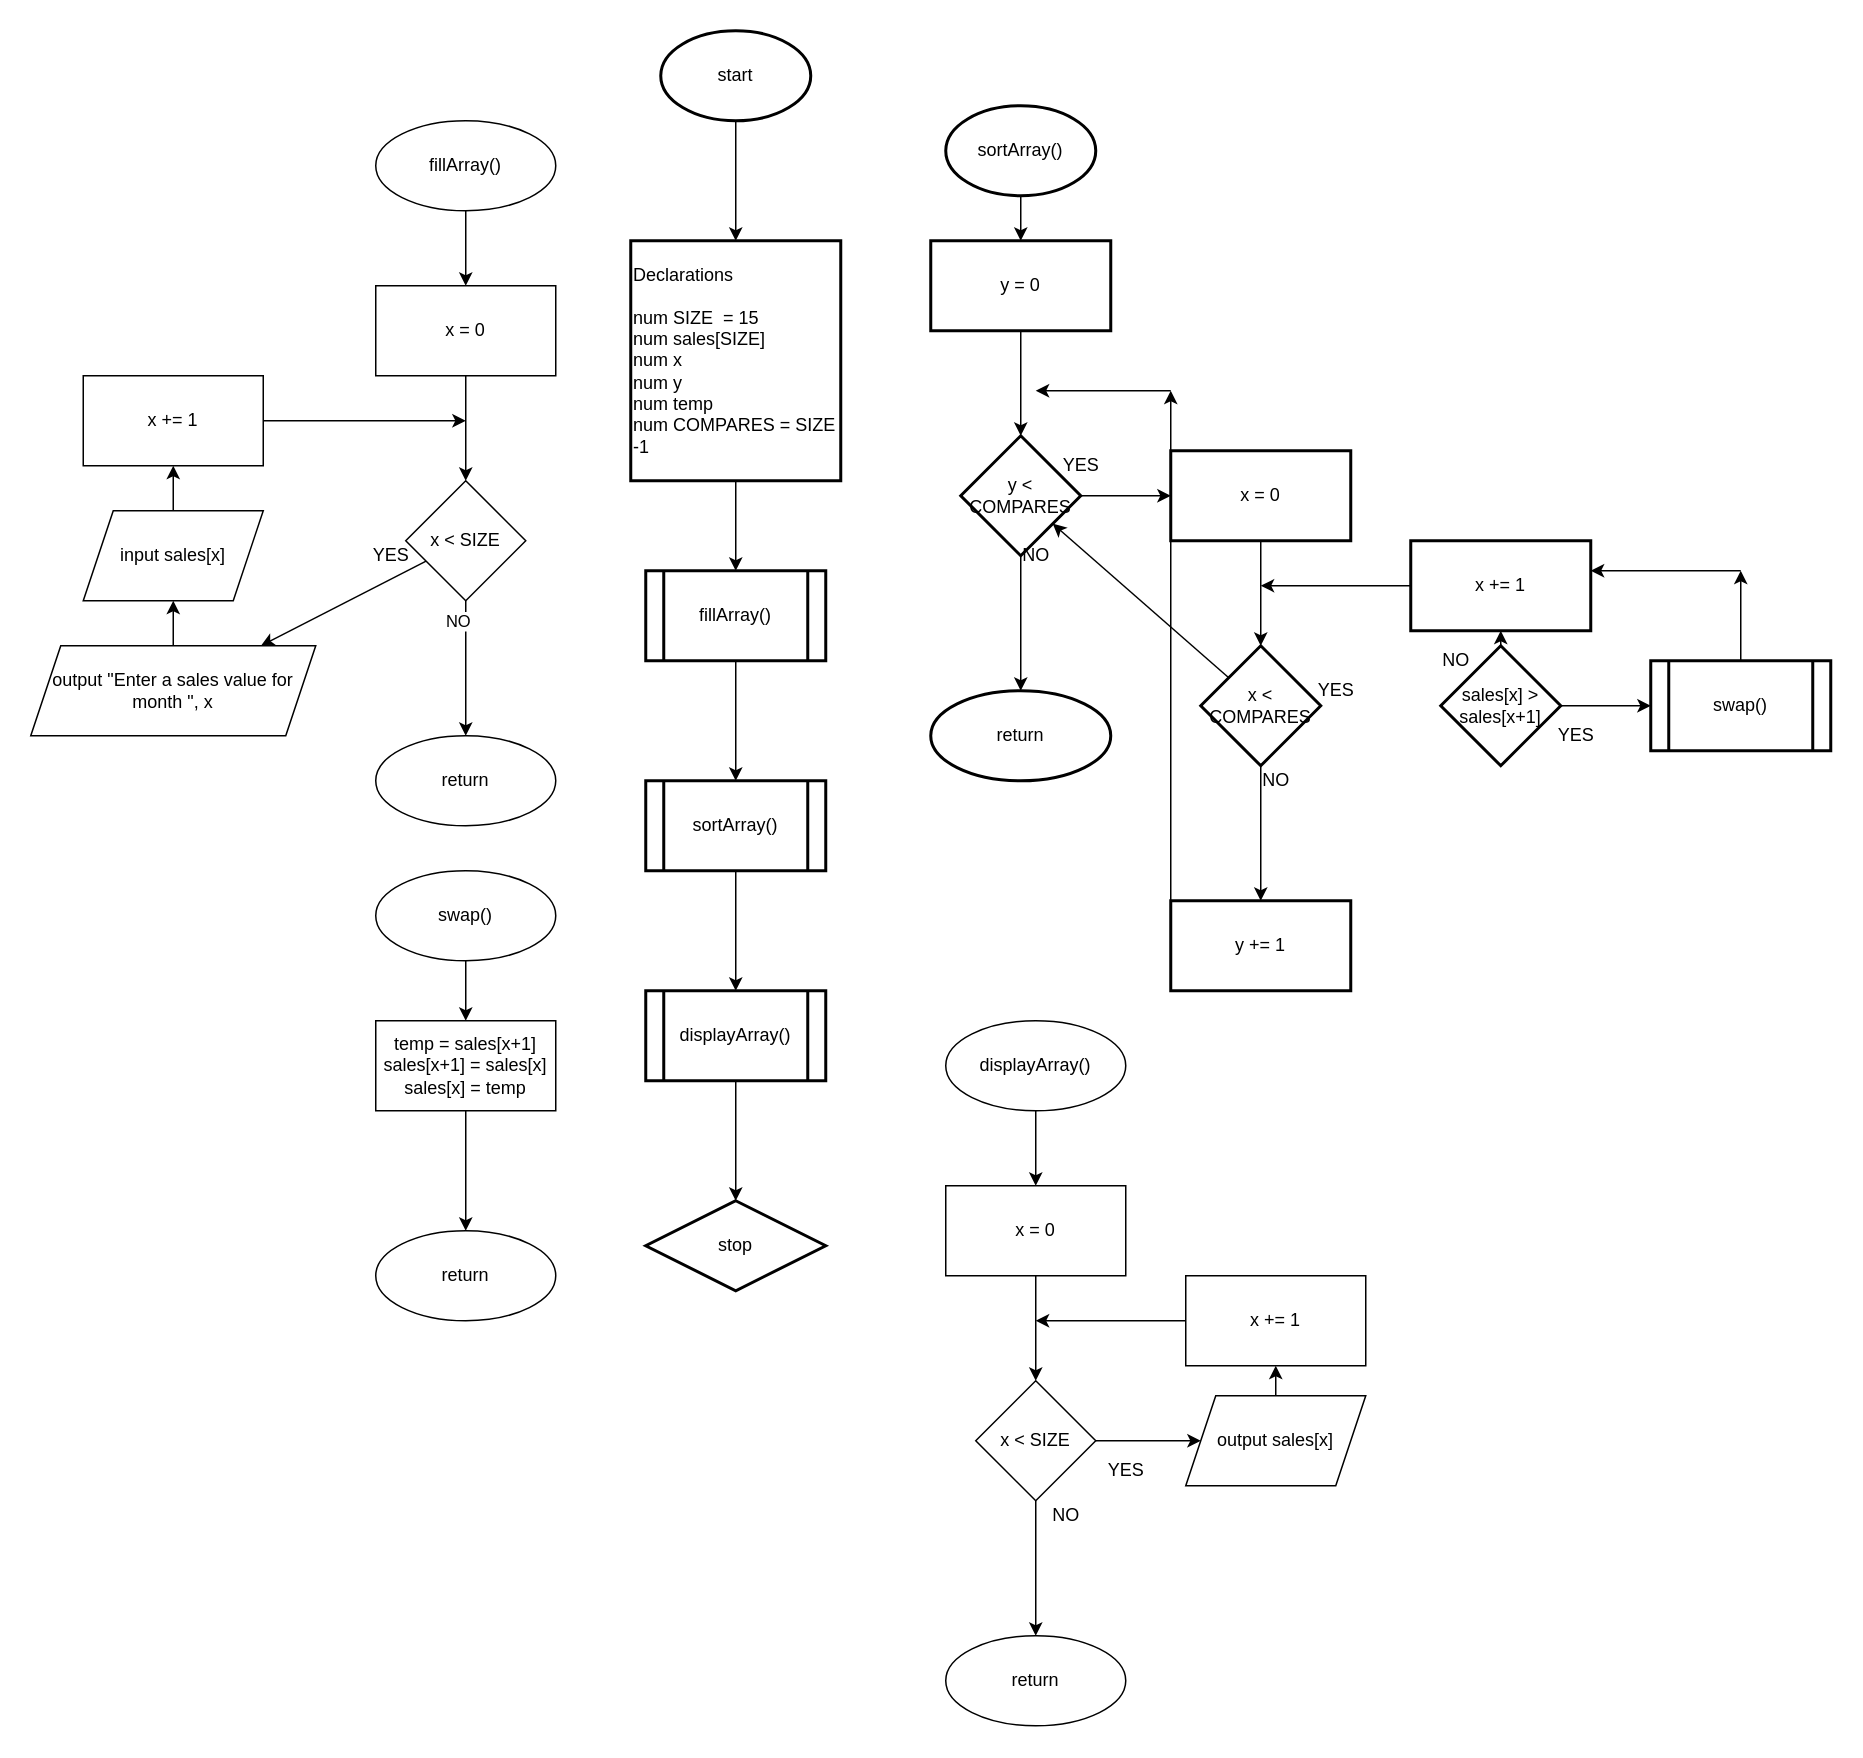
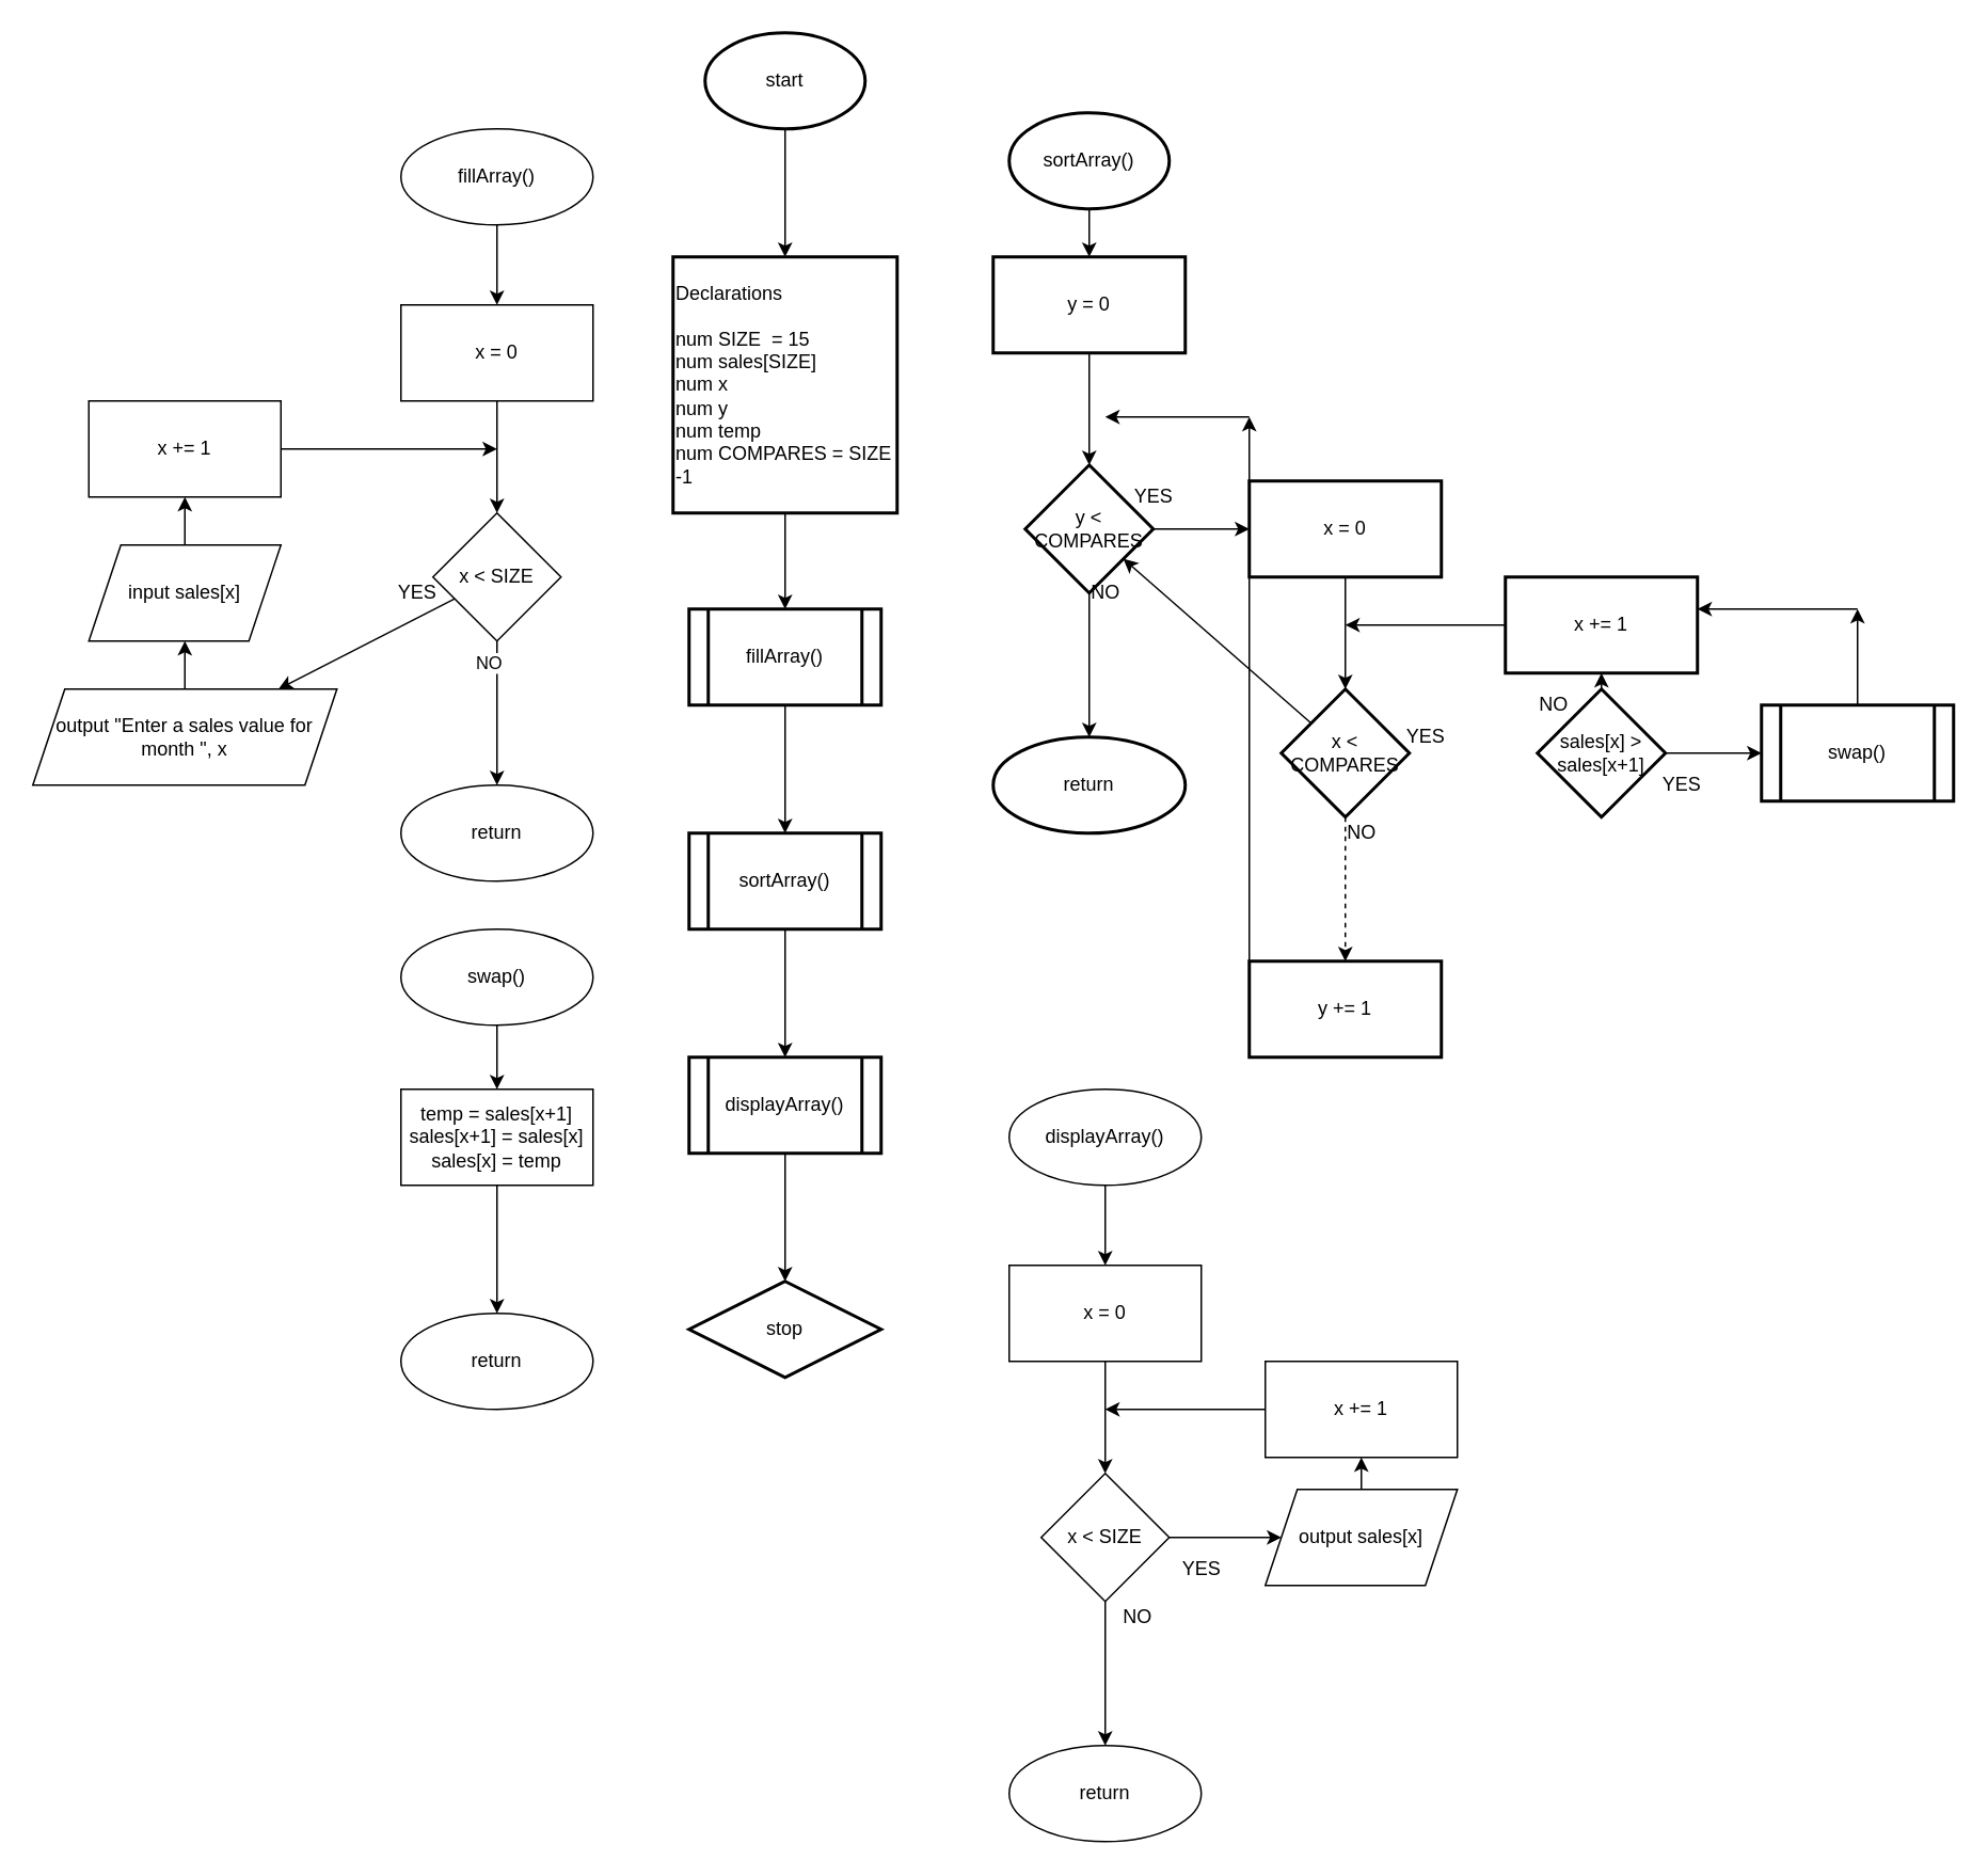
- <mxCell id="41" value="" style="edgeStyle=none;html=1;" edge="1" parent="1" source="43" target="45"><mxGeometry relative="1" as="geometry" /></mxCell>
+ <mxCell id="41" value="" style="edgeStyle=none;html=1;dashed=1;" edge="1" parent="1" source="43" target="45"><mxGeometry relative="1" as="geometry" /></mxCell>
